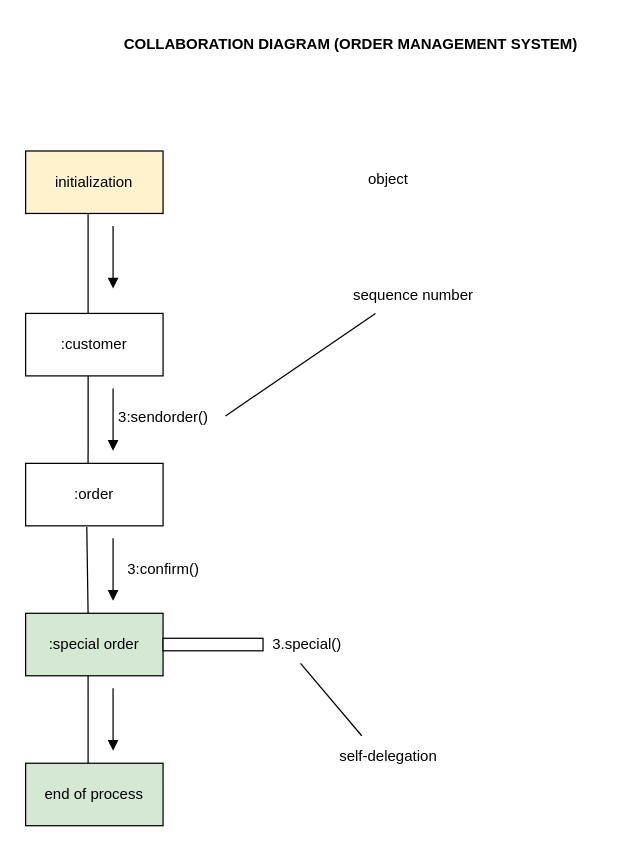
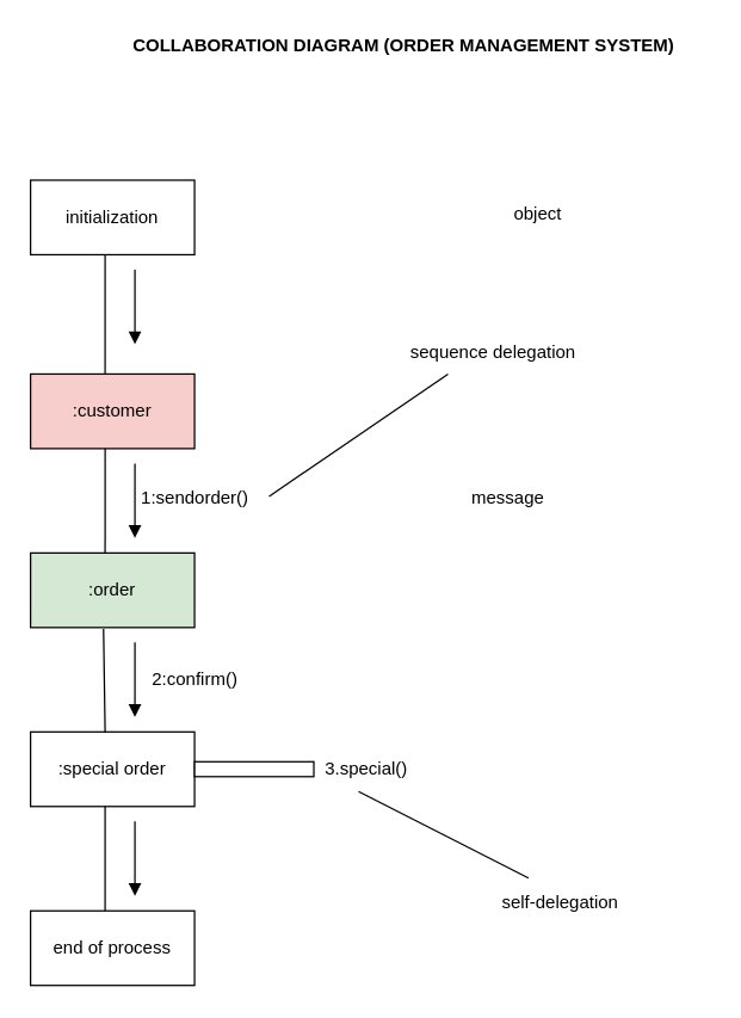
- <mxCell id="25" value="&lt;b&gt;COLLABORATION DIAGRAM (ORDER MANAGEMENT SYSTEM)&lt;/b&gt;" style="text;html=1;align=center;verticalAlign=middle;resizable=0;points=[];autosize=1;strokeColor=none;fillColor=none;" vertex="1" parent="1"><mxGeometry x="85" y="20" width="390" height="30" as="geometry" /></mxCell>
+ <mxCell id="25" value="&lt;b&gt;COLLABORATION DIAGRAM (ORDER MANAGEMENT SYSTEM)&lt;/b&gt;" style="text;html=1;align=center;verticalAlign=middle;resizable=0;points=[];autosize=1;strokeColor=none;fillColor=none;" vertex="1" parent="1"><mxGeometry x="75" y="15" width="390" height="30" as="geometry" /></mxCell>
- <mxCell id="16" value="object" style="text;html=1;align=center;verticalAlign=middle;resizable=0;points=[];autosize=1;strokeColor=none;fillColor=none;" vertex="1" parent="1"><mxGeometry x="280" y="128" width="60" height="30" as="geometry" /></mxCell>
+ <mxCell id="16" value="object" style="text;html=1;align=center;verticalAlign=middle;resizable=0;points=[];autosize=1;strokeColor=none;fillColor=none;" vertex="1" parent="1"><mxGeometry x="330" y="128" width="60" height="30" as="geometry" /></mxCell>
- <mxCell id="2" value="initialization" style="html=1;whiteSpace=wrap;fillColor=#fff2cc;" vertex="1" parent="1"><mxGeometry x="20" y="120" width="110" height="50" as="geometry" /></mxCell>
+ <mxCell id="2" value="initialization" style="html=1;whiteSpace=wrap;" vertex="1" parent="1"><mxGeometry x="20" y="120" width="110" height="50" as="geometry" /></mxCell>
- <mxCell id="17" value="sequence number&lt;div&gt;&lt;br&gt;&lt;/div&gt;" style="text;html=1;align=center;verticalAlign=middle;resizable=0;points=[];autosize=1;strokeColor=none;fillColor=none;" vertex="1" parent="1"><mxGeometry x="270" y="223" width="120" height="40" as="geometry" /></mxCell>
+ <mxCell id="17" value="sequence delegation&lt;div&gt;&lt;br&gt;&lt;/div&gt;" style="text;html=1;align=center;verticalAlign=middle;resizable=0;points=[];autosize=1;strokeColor=none;fillColor=none;" vertex="1" parent="1"><mxGeometry x="270" y="223" width="120" height="40" as="geometry" /></mxCell>
- <mxCell id="3" value=":customer" style="html=1;whiteSpace=wrap;" vertex="1" parent="1"><mxGeometry x="20" y="250" width="110" height="50" as="geometry" /></mxCell>
+ <mxCell id="3" value=":customer" style="html=1;whiteSpace=wrap;fillColor=#f8cecc;" vertex="1" parent="1"><mxGeometry x="20" y="250" width="110" height="50" as="geometry" /></mxCell>
- <mxCell id="20" value="3:sendorder()" style="text;html=1;align=center;verticalAlign=middle;resizable=0;points=[];autosize=1;strokeColor=none;fillColor=none;" vertex="1" parent="1"><mxGeometry x="80" y="318" width="100" height="30" as="geometry" /></mxCell>
+ <mxCell id="20" value="1:sendorder()" style="text;html=1;align=center;verticalAlign=middle;resizable=0;points=[];autosize=1;strokeColor=none;fillColor=none;" vertex="1" parent="1"><mxGeometry x="80" y="318" width="100" height="30" as="geometry" /></mxCell>
+ <mxCell id="18" value="message" style="text;html=1;align=center;verticalAlign=middle;resizable=0;points=[];autosize=1;strokeColor=none;fillColor=none;" vertex="1" parent="1"><mxGeometry x="305" y="318" width="70" height="30" as="geometry" /></mxCell>
- <mxCell id="4" value=":order" style="html=1;whiteSpace=wrap;" vertex="1" parent="1"><mxGeometry x="20" y="370" width="110" height="50" as="geometry" /></mxCell>
+ <mxCell id="4" value=":order" style="html=1;whiteSpace=wrap;fillColor=#d5e8d4;" vertex="1" parent="1"><mxGeometry x="20" y="370" width="110" height="50" as="geometry" /></mxCell>
- <mxCell id="21" value="3:confirm()" style="text;html=1;align=center;verticalAlign=middle;resizable=0;points=[];autosize=1;strokeColor=none;fillColor=none;" vertex="1" parent="1"><mxGeometry x="90" y="440" width="80" height="30" as="geometry" /></mxCell>
+ <mxCell id="21" value="2:confirm()" style="text;html=1;align=center;verticalAlign=middle;resizable=0;points=[];autosize=1;strokeColor=none;fillColor=none;" vertex="1" parent="1"><mxGeometry x="90" y="440" width="80" height="30" as="geometry" /></mxCell>
- <mxCell id="5" value=":special order" style="html=1;whiteSpace=wrap;fillColor=#d5e8d4;" vertex="1" parent="1"><mxGeometry x="20" y="490" width="110" height="50" as="geometry" /></mxCell>
+ <mxCell id="5" value=":special order" style="html=1;whiteSpace=wrap;" vertex="1" parent="1"><mxGeometry x="20" y="490" width="110" height="50" as="geometry" /></mxCell>
- <mxCell id="19" value="self-delegation" style="text;html=1;align=center;verticalAlign=middle;resizable=0;points=[];autosize=1;strokeColor=none;fillColor=none;" vertex="1" parent="1"><mxGeometry x="260" y="590" width="100" height="30" as="geometry" /></mxCell>
+ <mxCell id="19" value="self-delegation" style="text;html=1;align=center;verticalAlign=middle;resizable=0;points=[];autosize=1;strokeColor=none;fillColor=none;" vertex="1" parent="1"><mxGeometry x="325" y="590" width="100" height="30" as="geometry" /></mxCell>
- <mxCell id="6" value="end of process" style="html=1;whiteSpace=wrap;fillColor=#d5e8d4;" vertex="1" parent="1"><mxGeometry x="20" y="610" width="110" height="50" as="geometry" /></mxCell>
+ <mxCell id="6" value="end of process" style="html=1;whiteSpace=wrap;" vertex="1" parent="1"><mxGeometry x="20" y="610" width="110" height="50" as="geometry" /></mxCell>
